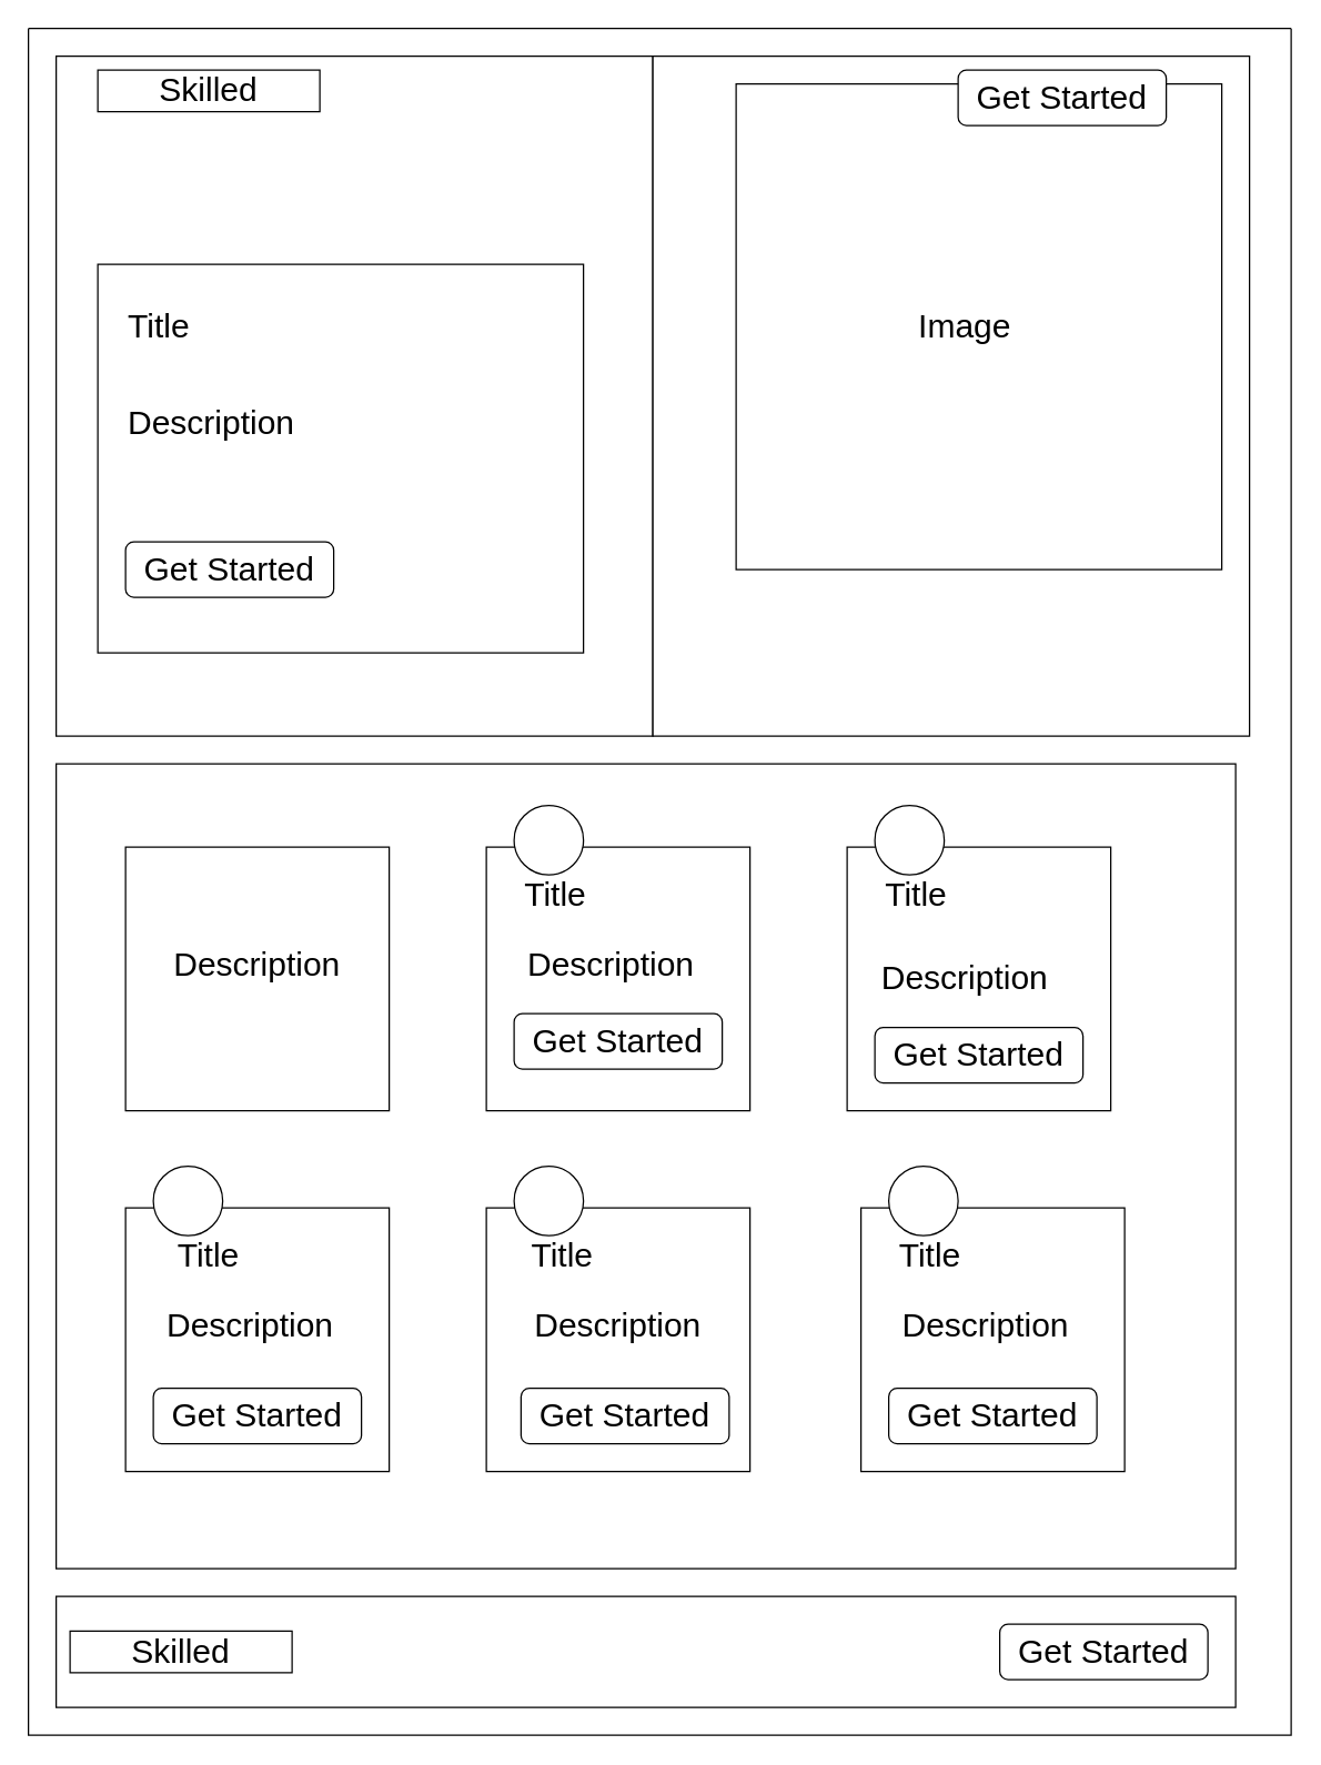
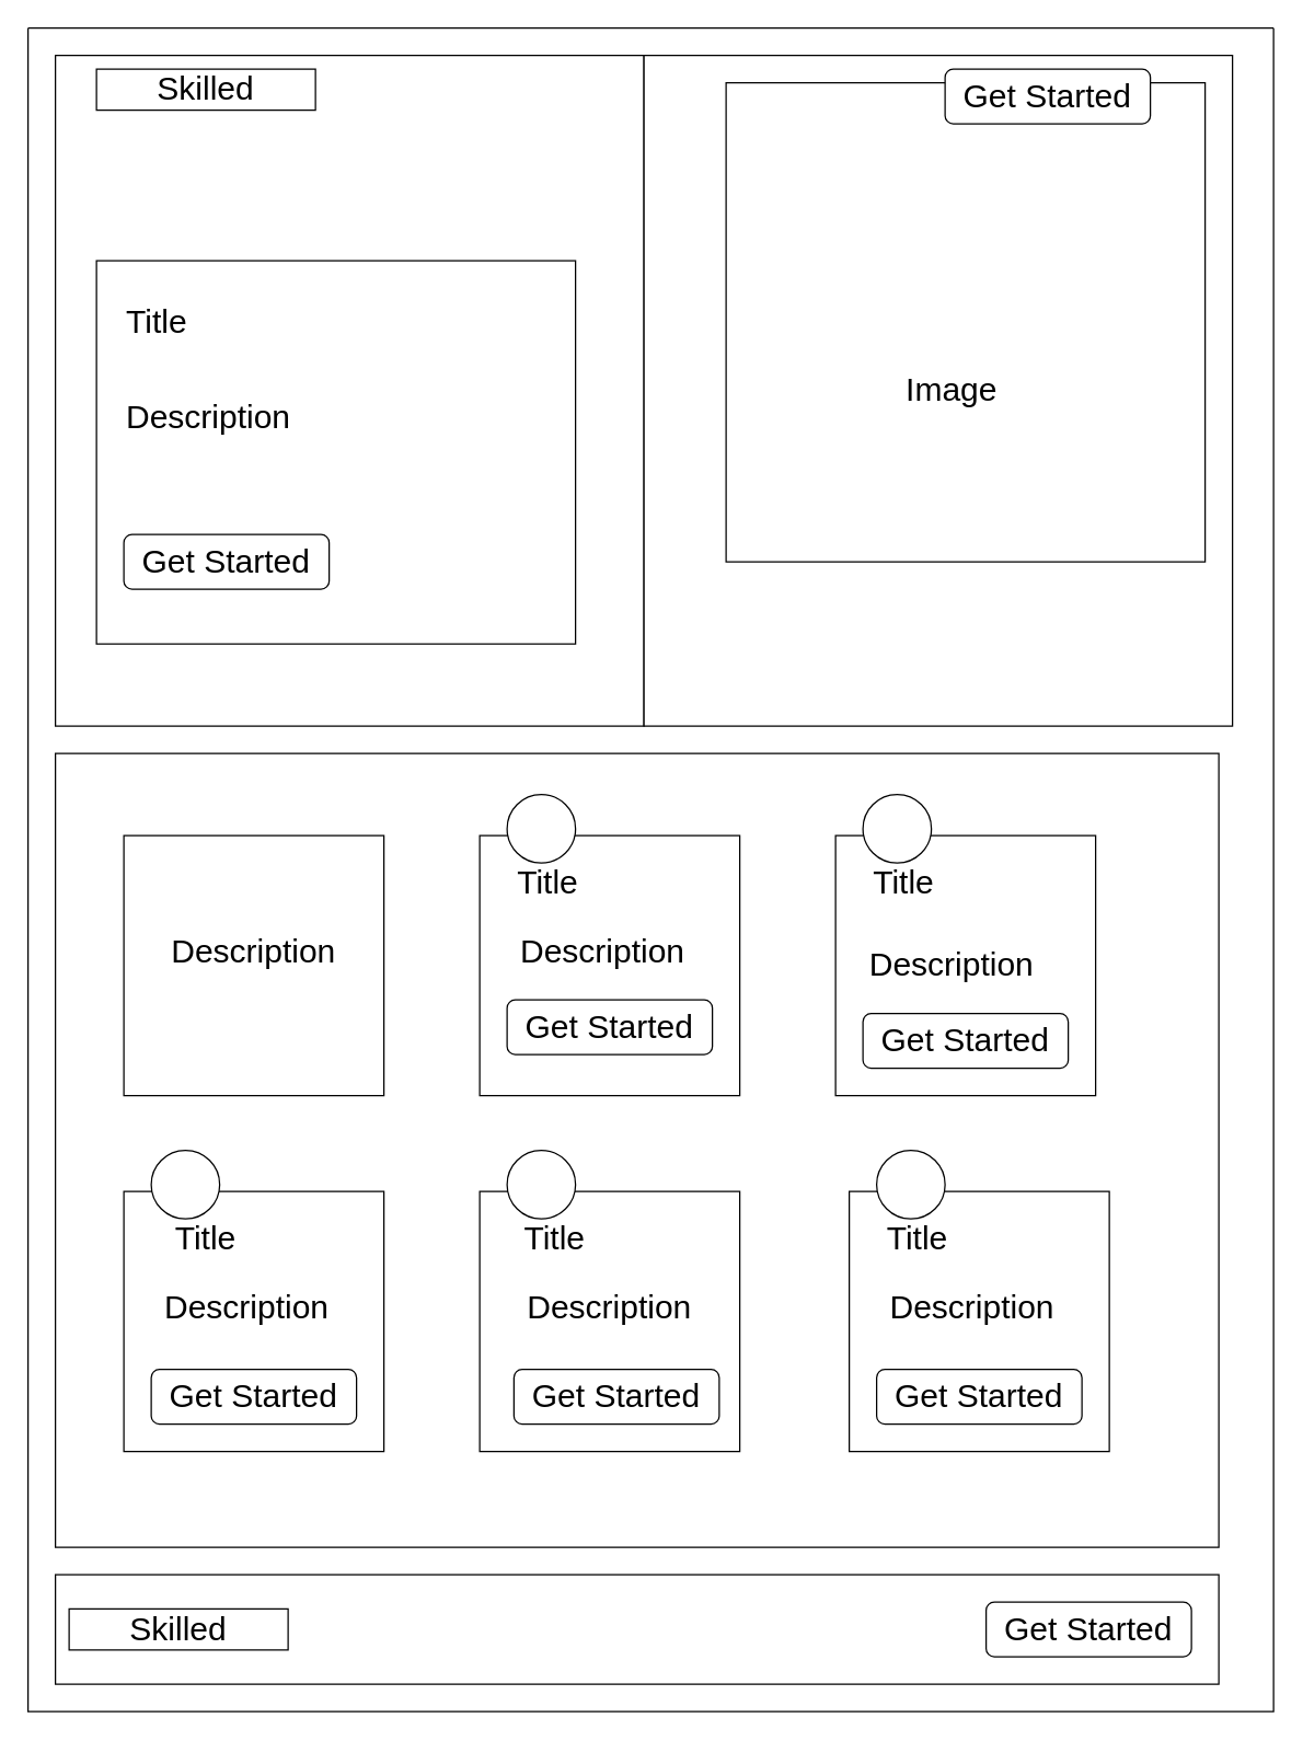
- <mxCell id="9" value="&lt;font style=&quot;font-size: 24px;&quot;&gt;Image&lt;/font&gt;" style="text;html=1;strokeColor=none;fillColor=none;align=center;verticalAlign=middle;whiteSpace=wrap;rounded=0;" vertex="1" parent="2"><mxGeometry x="570" y="170" width="210" height="90" as="geometry" /></mxCell>
+ <mxCell id="9" value="&lt;font style=&quot;font-size: 24px;&quot;&gt;Image&lt;/font&gt;" style="text;html=1;strokeColor=none;fillColor=none;align=center;verticalAlign=middle;whiteSpace=wrap;rounded=0;" vertex="1" parent="2"><mxGeometry x="570" y="220" width="210" height="90" as="geometry" /></mxCell>
